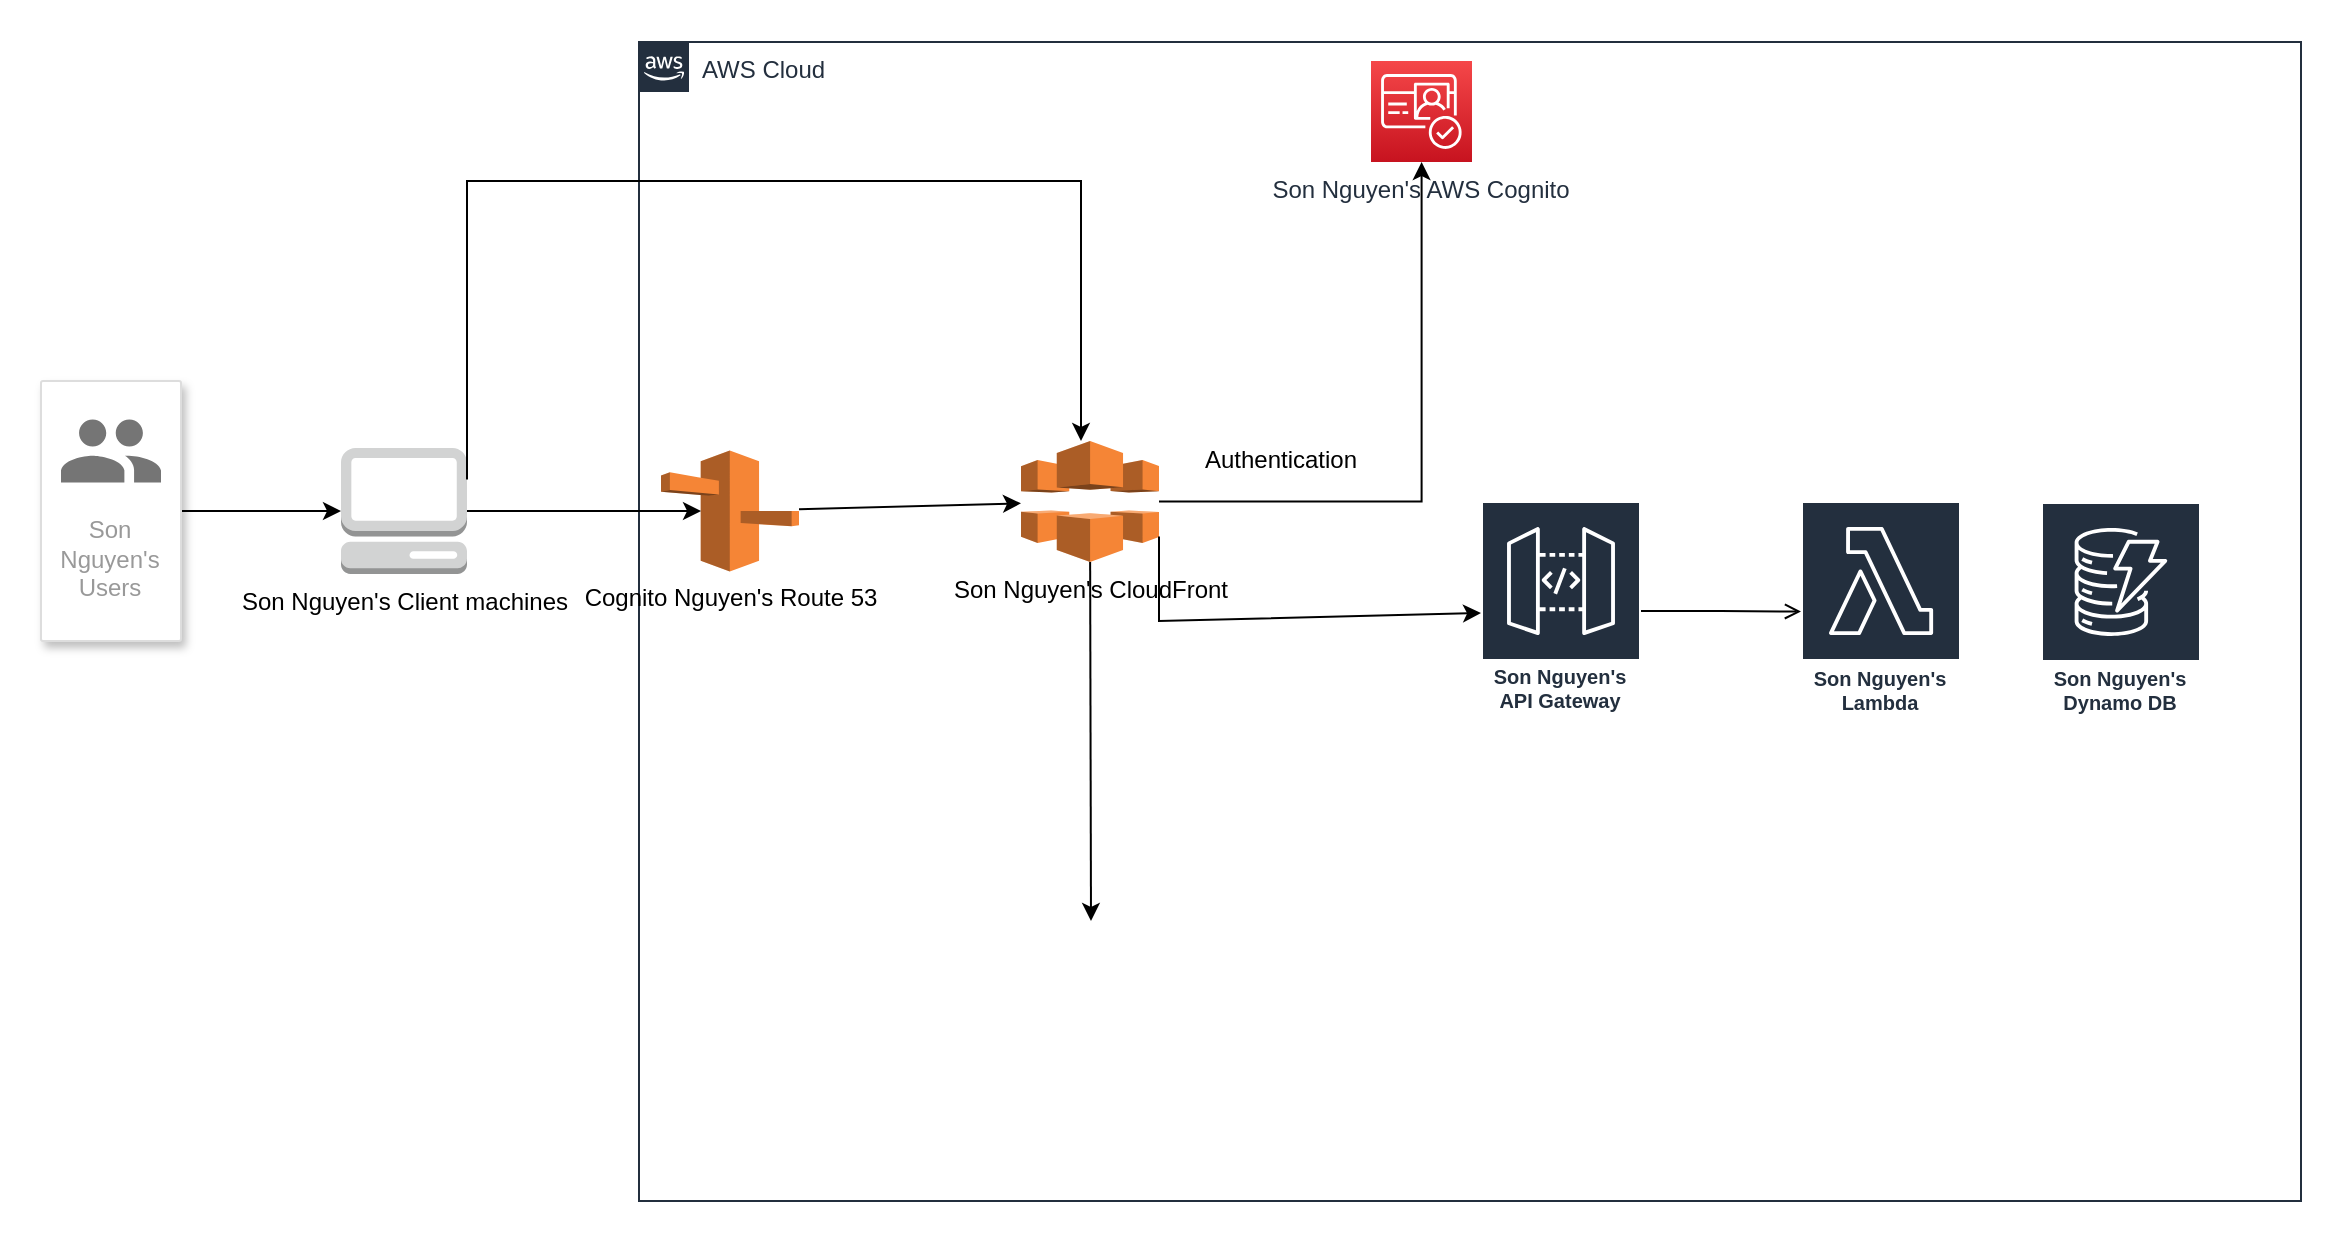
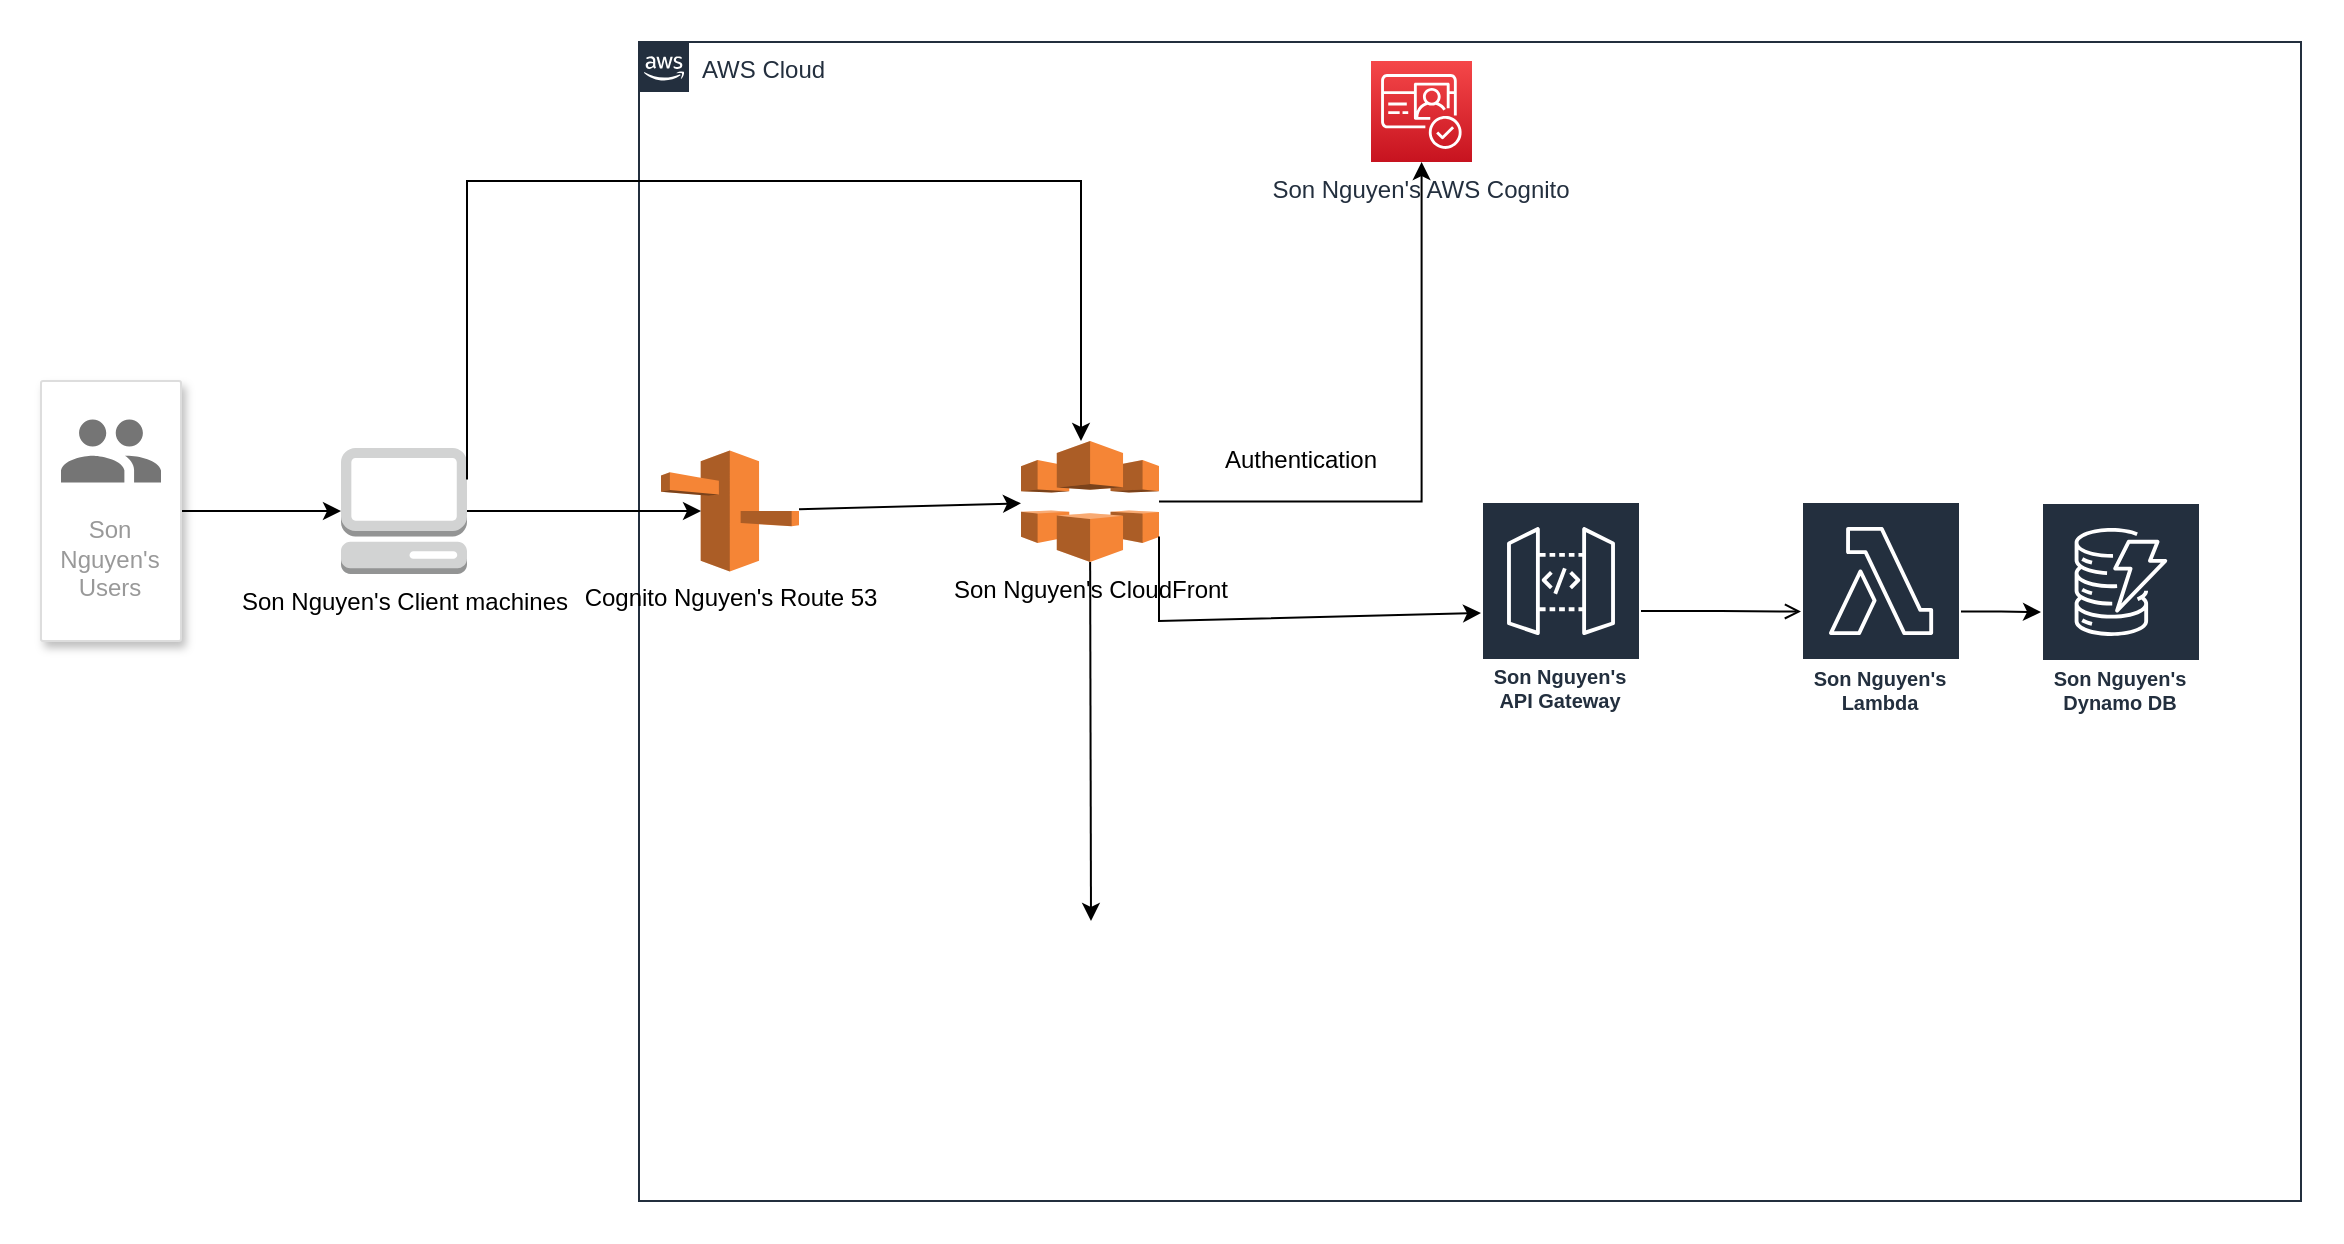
- <mxCell id="21" value="Authentication" style="text;html=1;align=center;verticalAlign=middle;resizable=0;points=[];autosize=1;strokeColor=none;fillColor=none;" vertex="1" parent="1"><mxGeometry x="595" y="220" width="90" height="20" as="geometry" /></mxCell>
+ <mxCell id="21" value="Authentication" style="text;html=1;align=center;verticalAlign=middle;resizable=0;points=[];autosize=1;strokeColor=none;fillColor=none;" vertex="1" parent="1"><mxGeometry x="605" y="220" width="90" height="20" as="geometry" /></mxCell>
+ <mxCell id="11" value="" style="edgeStyle=orthogonalEdgeStyle;rounded=0;orthogonalLoop=1;jettySize=auto;html=1;" edge="1" parent="2" source="12" target="13"><mxGeometry relative="1" as="geometry" /></mxCell>
